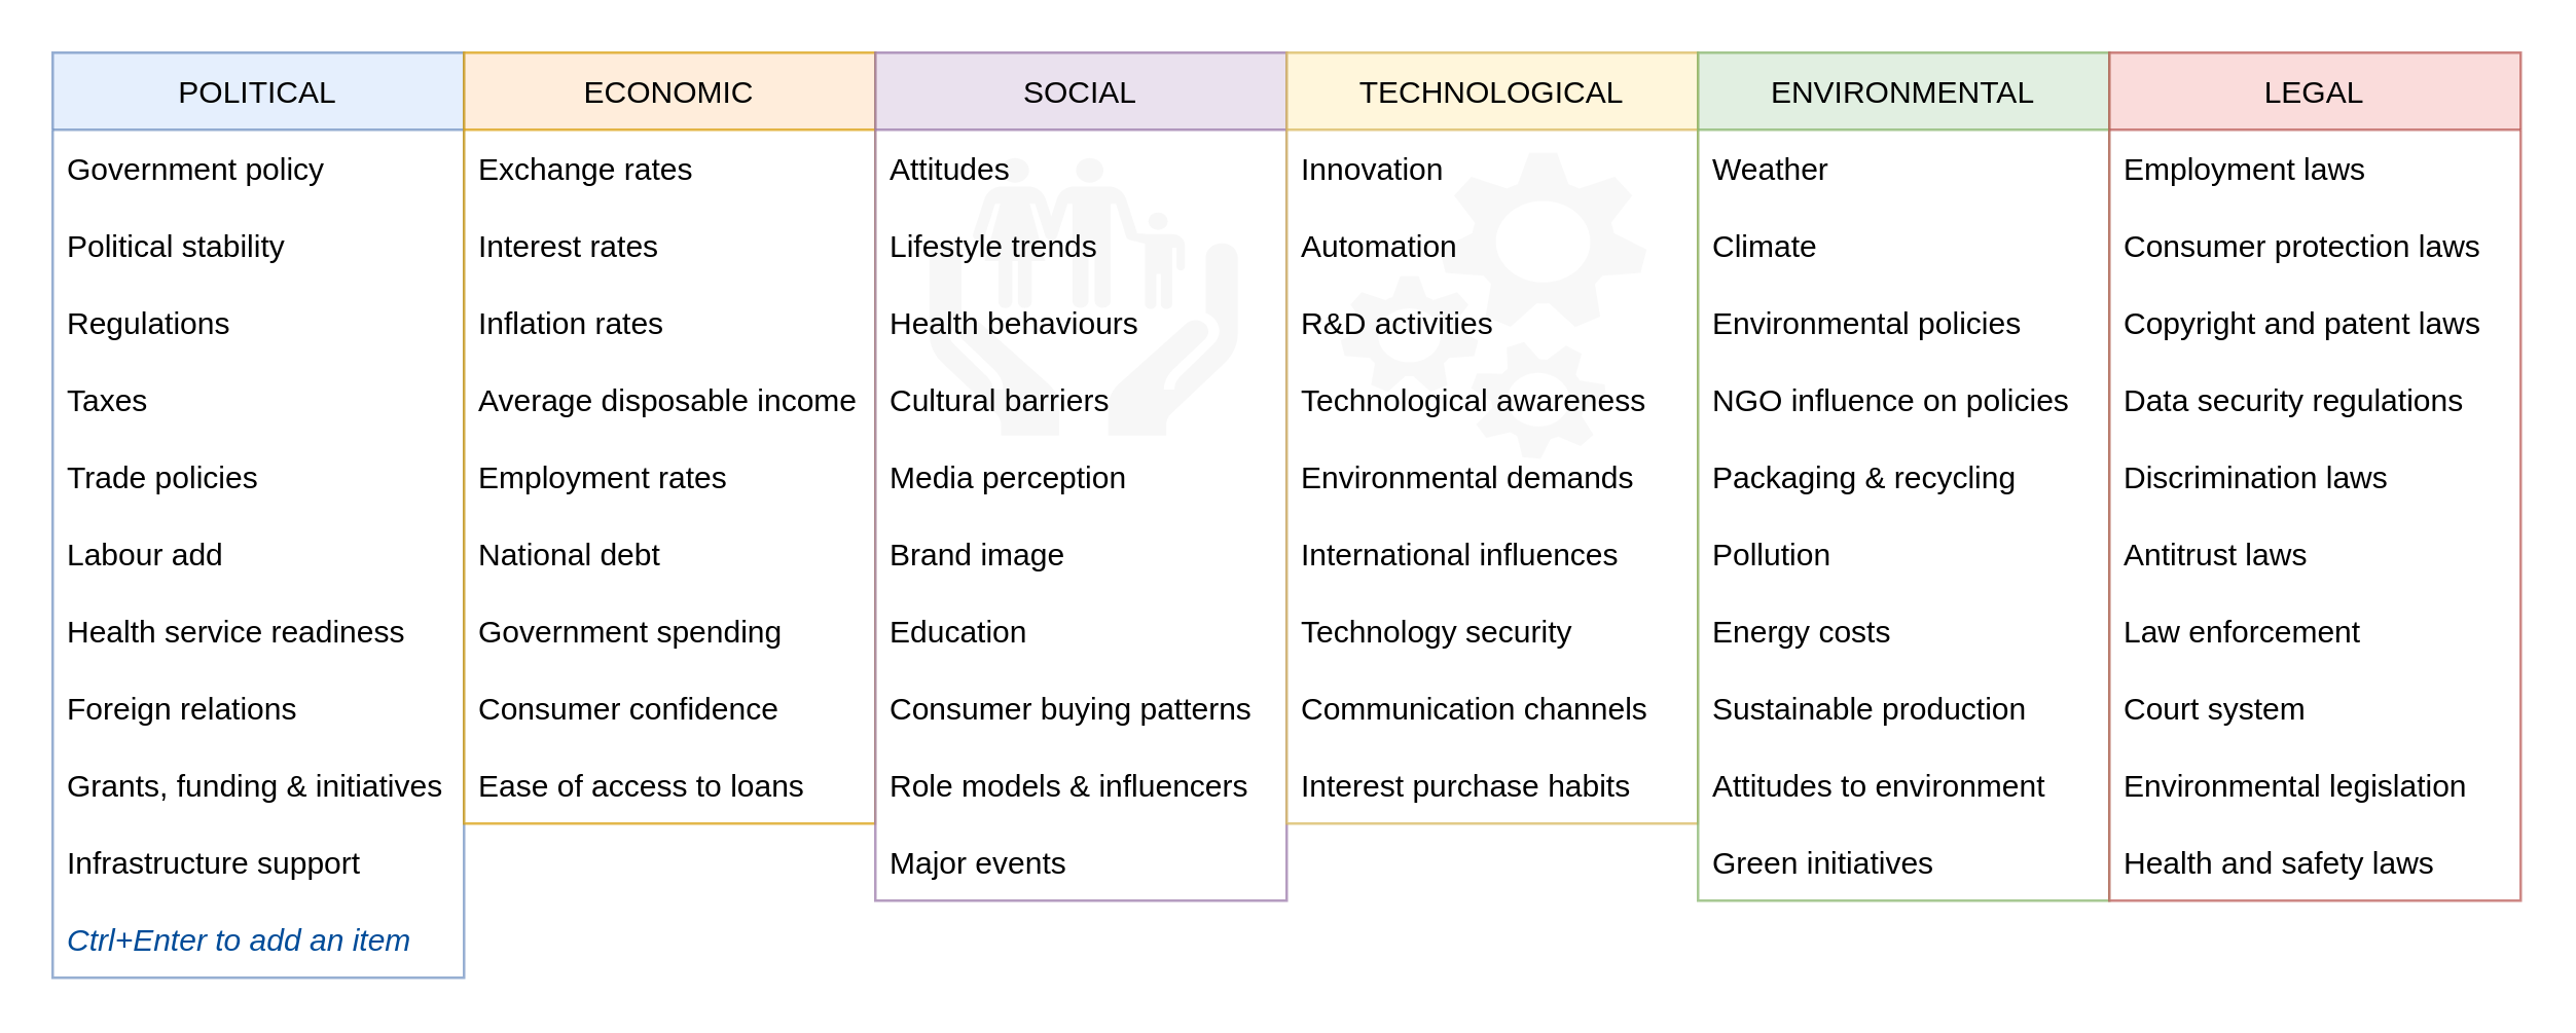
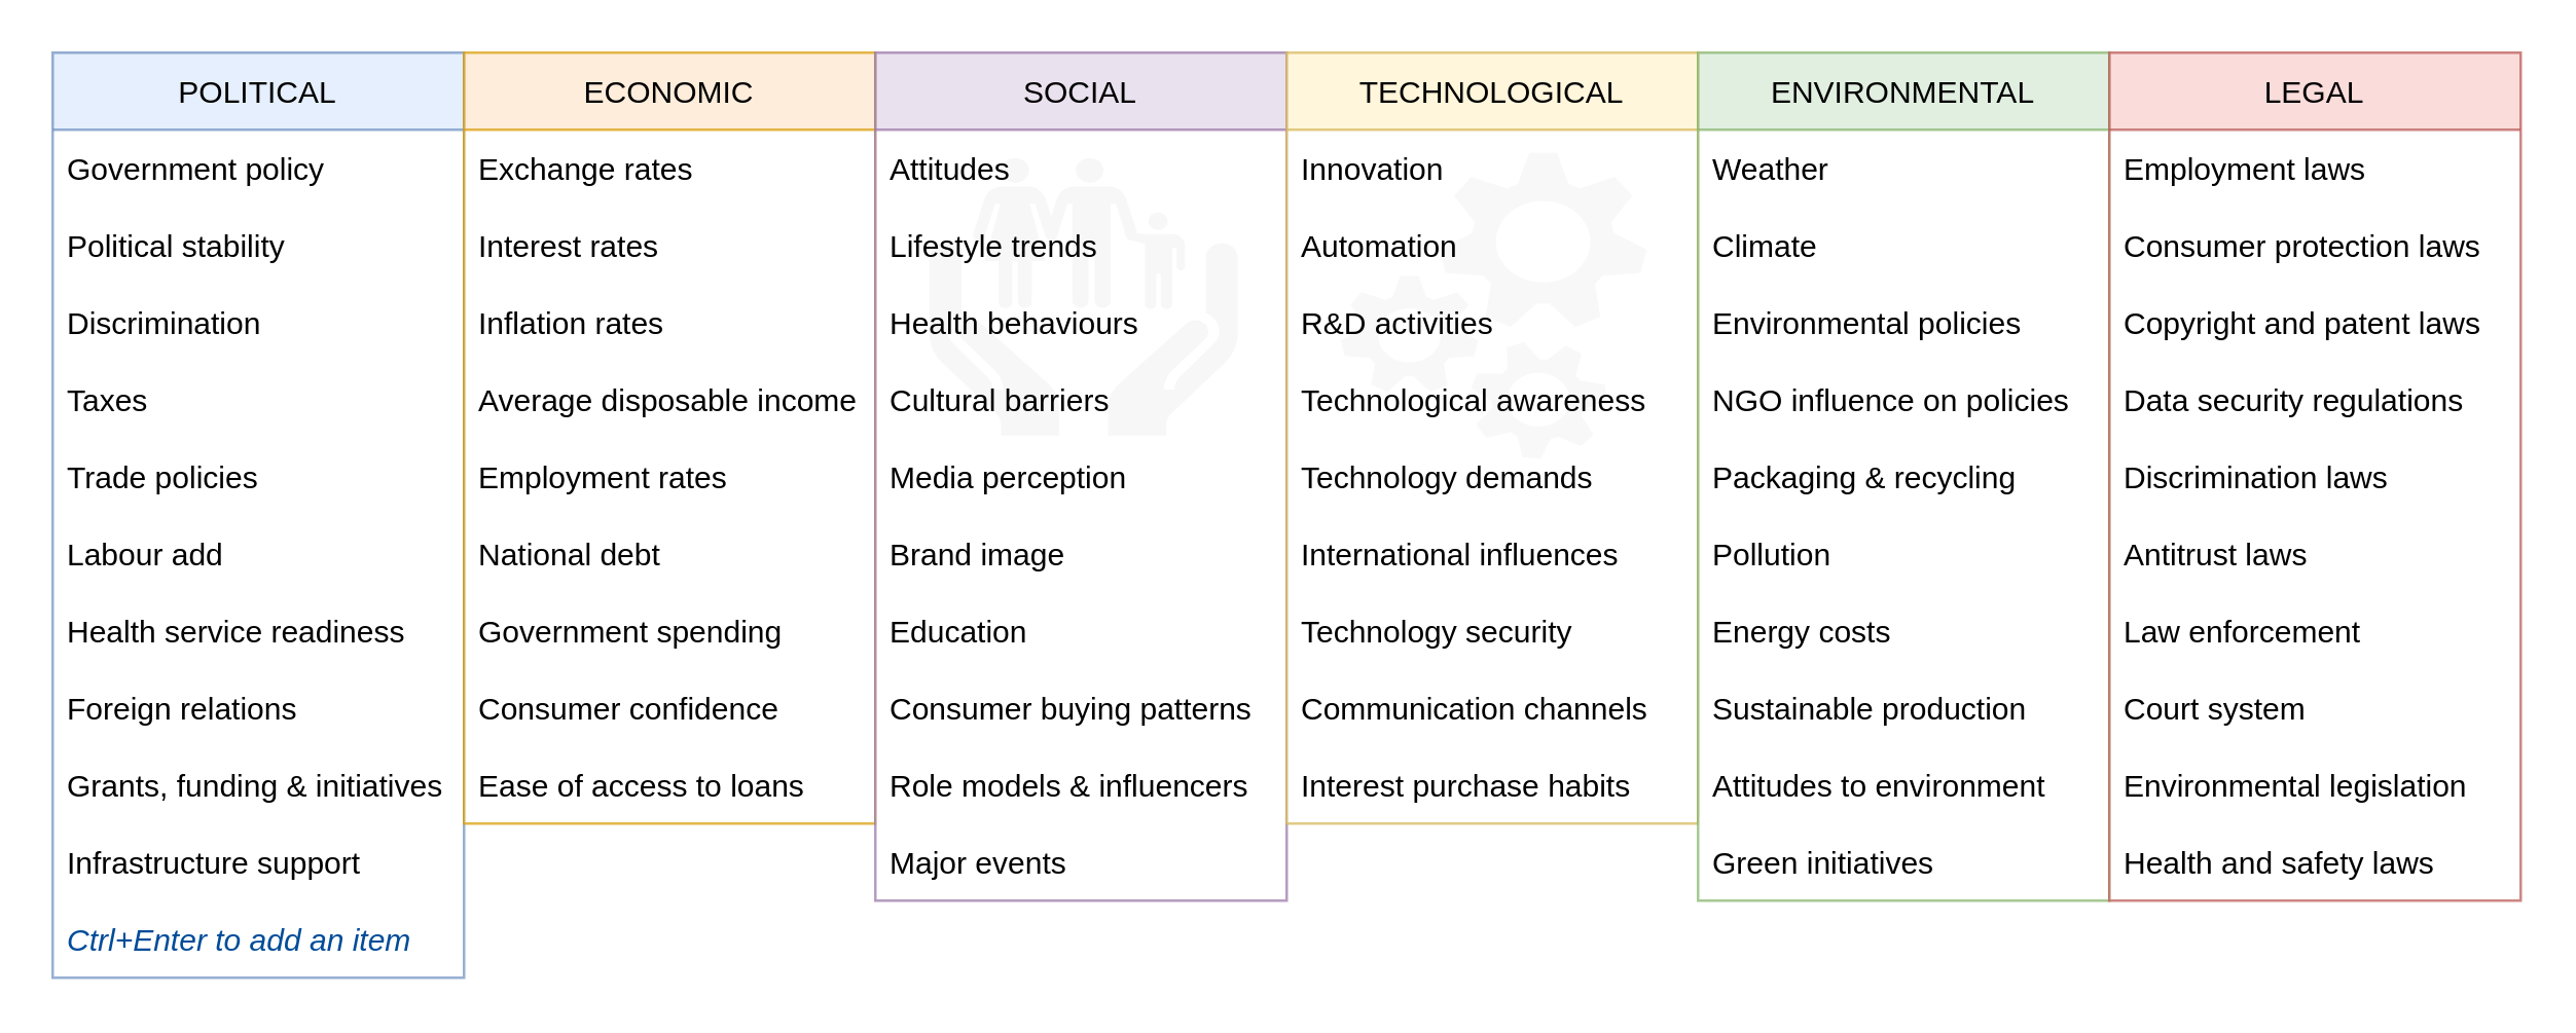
- <mxCell id="10" value="Regulations" style="text;strokeColor=none;fillColor=none;align=left;verticalAlign=middle;spacingLeft=4;spacingRight=4;overflow=hidden;points=[[0,0.5],[1,0.5]];portConstraint=eastwest;rotatable=0;" vertex="1" parent="7"><mxGeometry y="90" width="160" height="30" as="geometry" /></mxCell>
+ <mxCell id="10" value="Discrimination" style="text;strokeColor=none;fillColor=none;align=left;verticalAlign=middle;spacingLeft=4;spacingRight=4;overflow=hidden;points=[[0,0.5],[1,0.5]];portConstraint=eastwest;rotatable=0;" vertex="1" parent="7"><mxGeometry y="90" width="160" height="30" as="geometry" /></mxCell>
- <mxCell id="46" value="Environmental demands" style="text;strokeColor=none;fillColor=none;align=left;verticalAlign=middle;spacingLeft=4;spacingRight=4;overflow=hidden;points=[[0,0.5],[1,0.5]];portConstraint=eastwest;rotatable=0;" vertex="1" parent="41"><mxGeometry y="150" width="160" height="30" as="geometry" /></mxCell>
+ <mxCell id="46" value="Technology demands" style="text;strokeColor=none;fillColor=none;align=left;verticalAlign=middle;spacingLeft=4;spacingRight=4;overflow=hidden;points=[[0,0.5],[1,0.5]];portConstraint=eastwest;rotatable=0;" vertex="1" parent="41"><mxGeometry y="150" width="160" height="30" as="geometry" /></mxCell>
